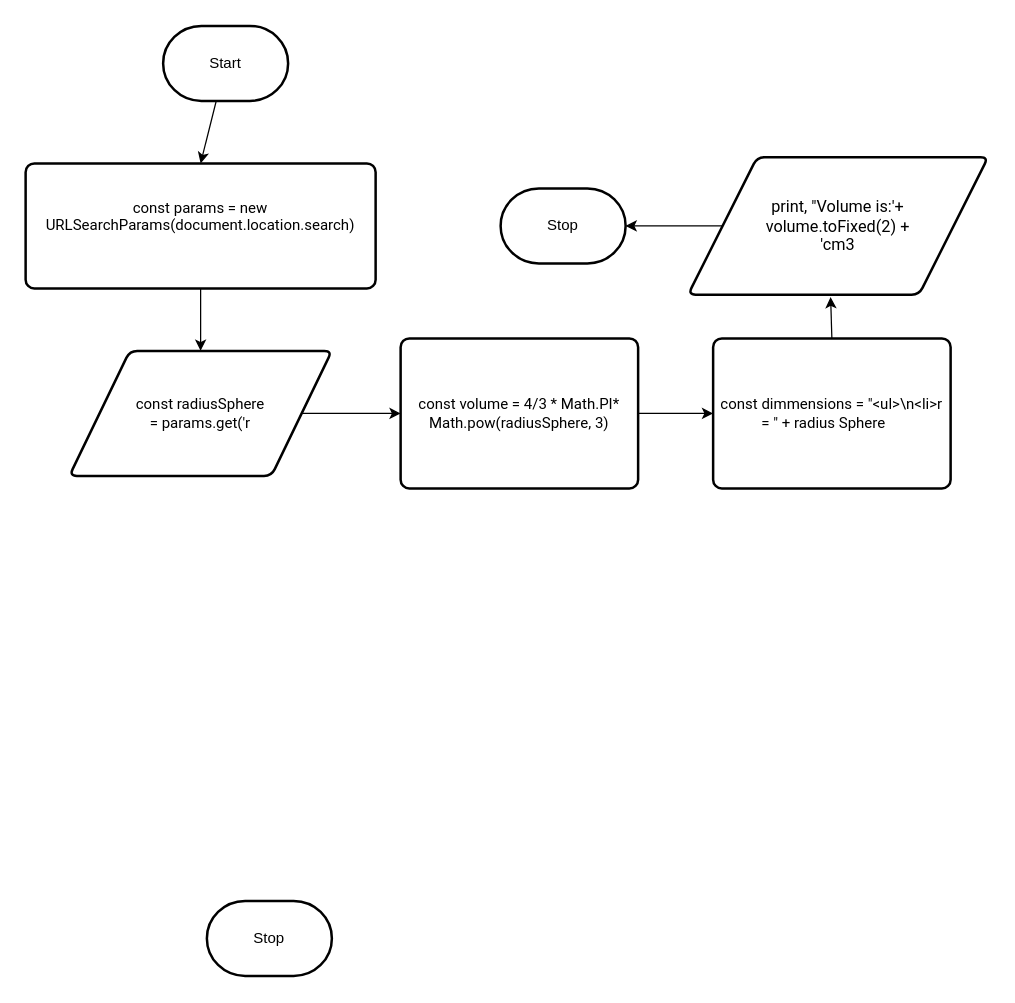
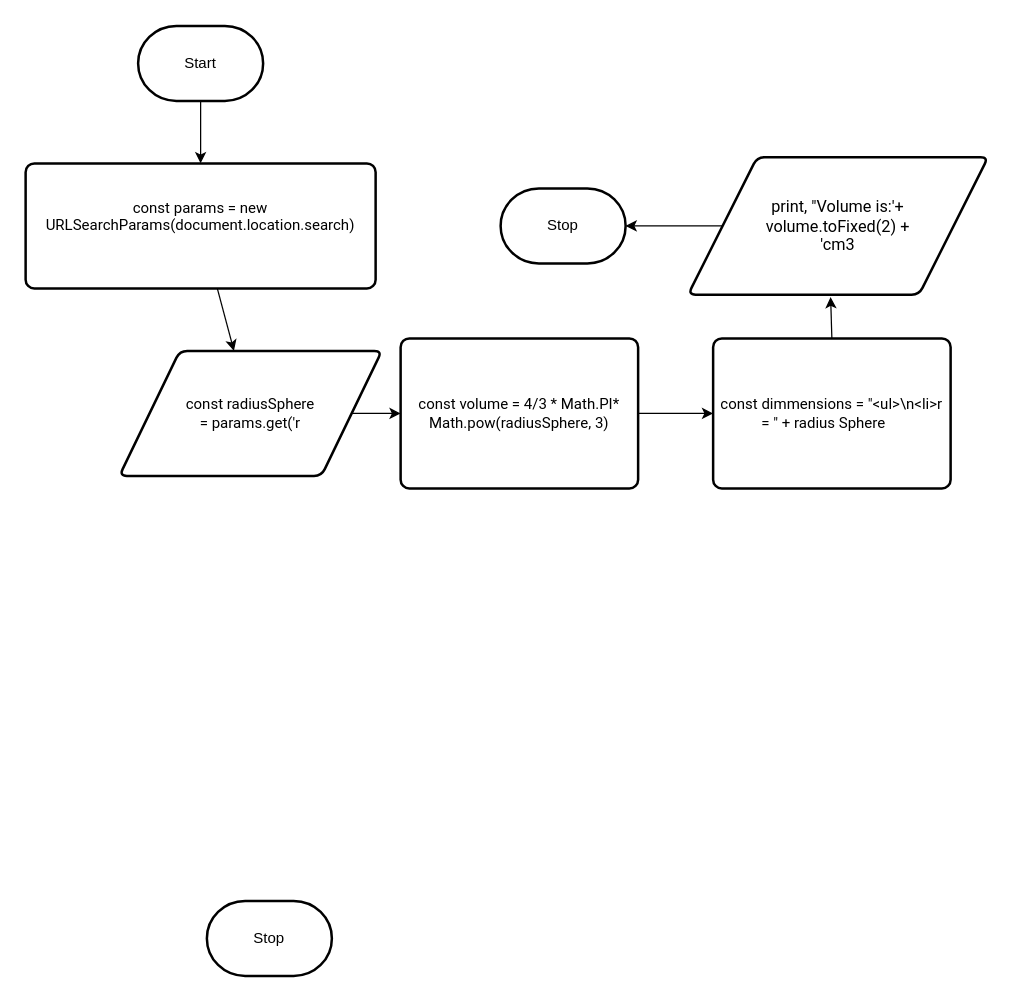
- <mxCell id="3" value="Start" style="strokeWidth=2;html=1;shape=mxgraph.flowchart.terminator;whiteSpace=wrap;" parent="1" vertex="1"><mxGeometry x="130" y="20" width="100" height="60" as="geometry" /></mxCell>
+ <mxCell id="3" value="Start" style="strokeWidth=2;html=1;shape=mxgraph.flowchart.terminator;whiteSpace=wrap;" parent="1" vertex="1"><mxGeometry x="110" y="20" width="100" height="60" as="geometry" /></mxCell>
- <mxCell id="7" value="&lt;span style=&quot;font-family: &amp;#34;roboto&amp;#34; , sans-serif ; text-align: left&quot;&gt;&lt;font style=&quot;font-size: 12px&quot;&gt;const radiusSphere&lt;br/&gt;= params.get('r&lt;/font&gt;&lt;/span&gt;" style="shape=parallelogram;html=1;strokeWidth=2;perimeter=parallelogramPerimeter;whiteSpace=wrap;rounded=1;arcSize=12;size=0.23;" parent="1" vertex="1"><mxGeometry x="55" y="280" width="210" height="100" as="geometry" /></mxCell>
+ <mxCell id="7" value="&lt;span style=&quot;font-family: &amp;#34;roboto&amp;#34; , sans-serif ; text-align: left&quot;&gt;&lt;font style=&quot;font-size: 12px&quot;&gt;const radiusSphere&lt;br/&gt;= params.get('r&lt;/font&gt;&lt;/span&gt;" style="shape=parallelogram;html=1;strokeWidth=2;perimeter=parallelogramPerimeter;whiteSpace=wrap;rounded=1;arcSize=12;size=0.23;" parent="1" vertex="1"><mxGeometry x="95" y="280" width="210" height="100" as="geometry" /></mxCell>
